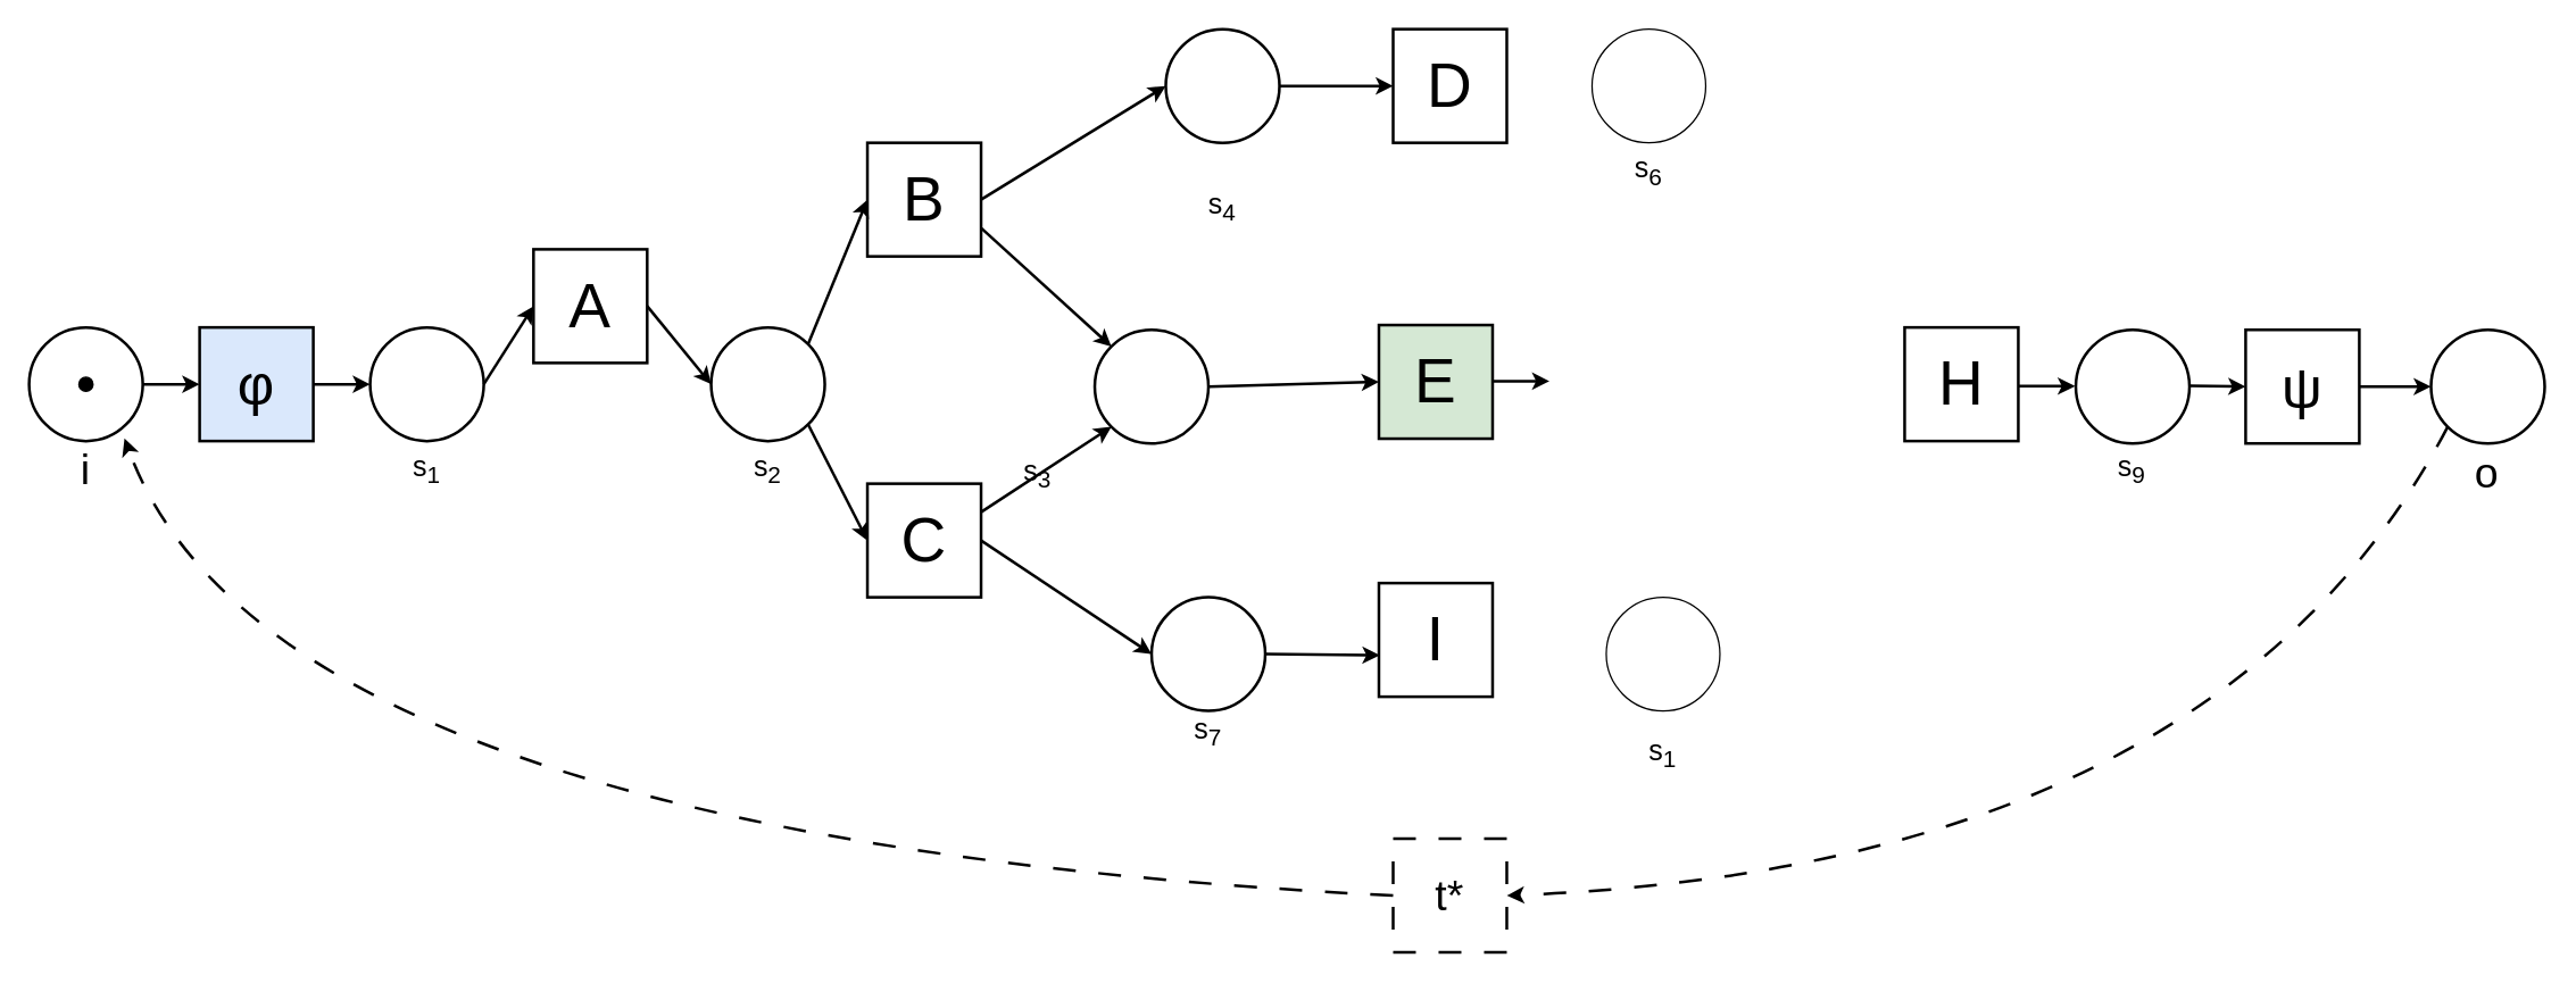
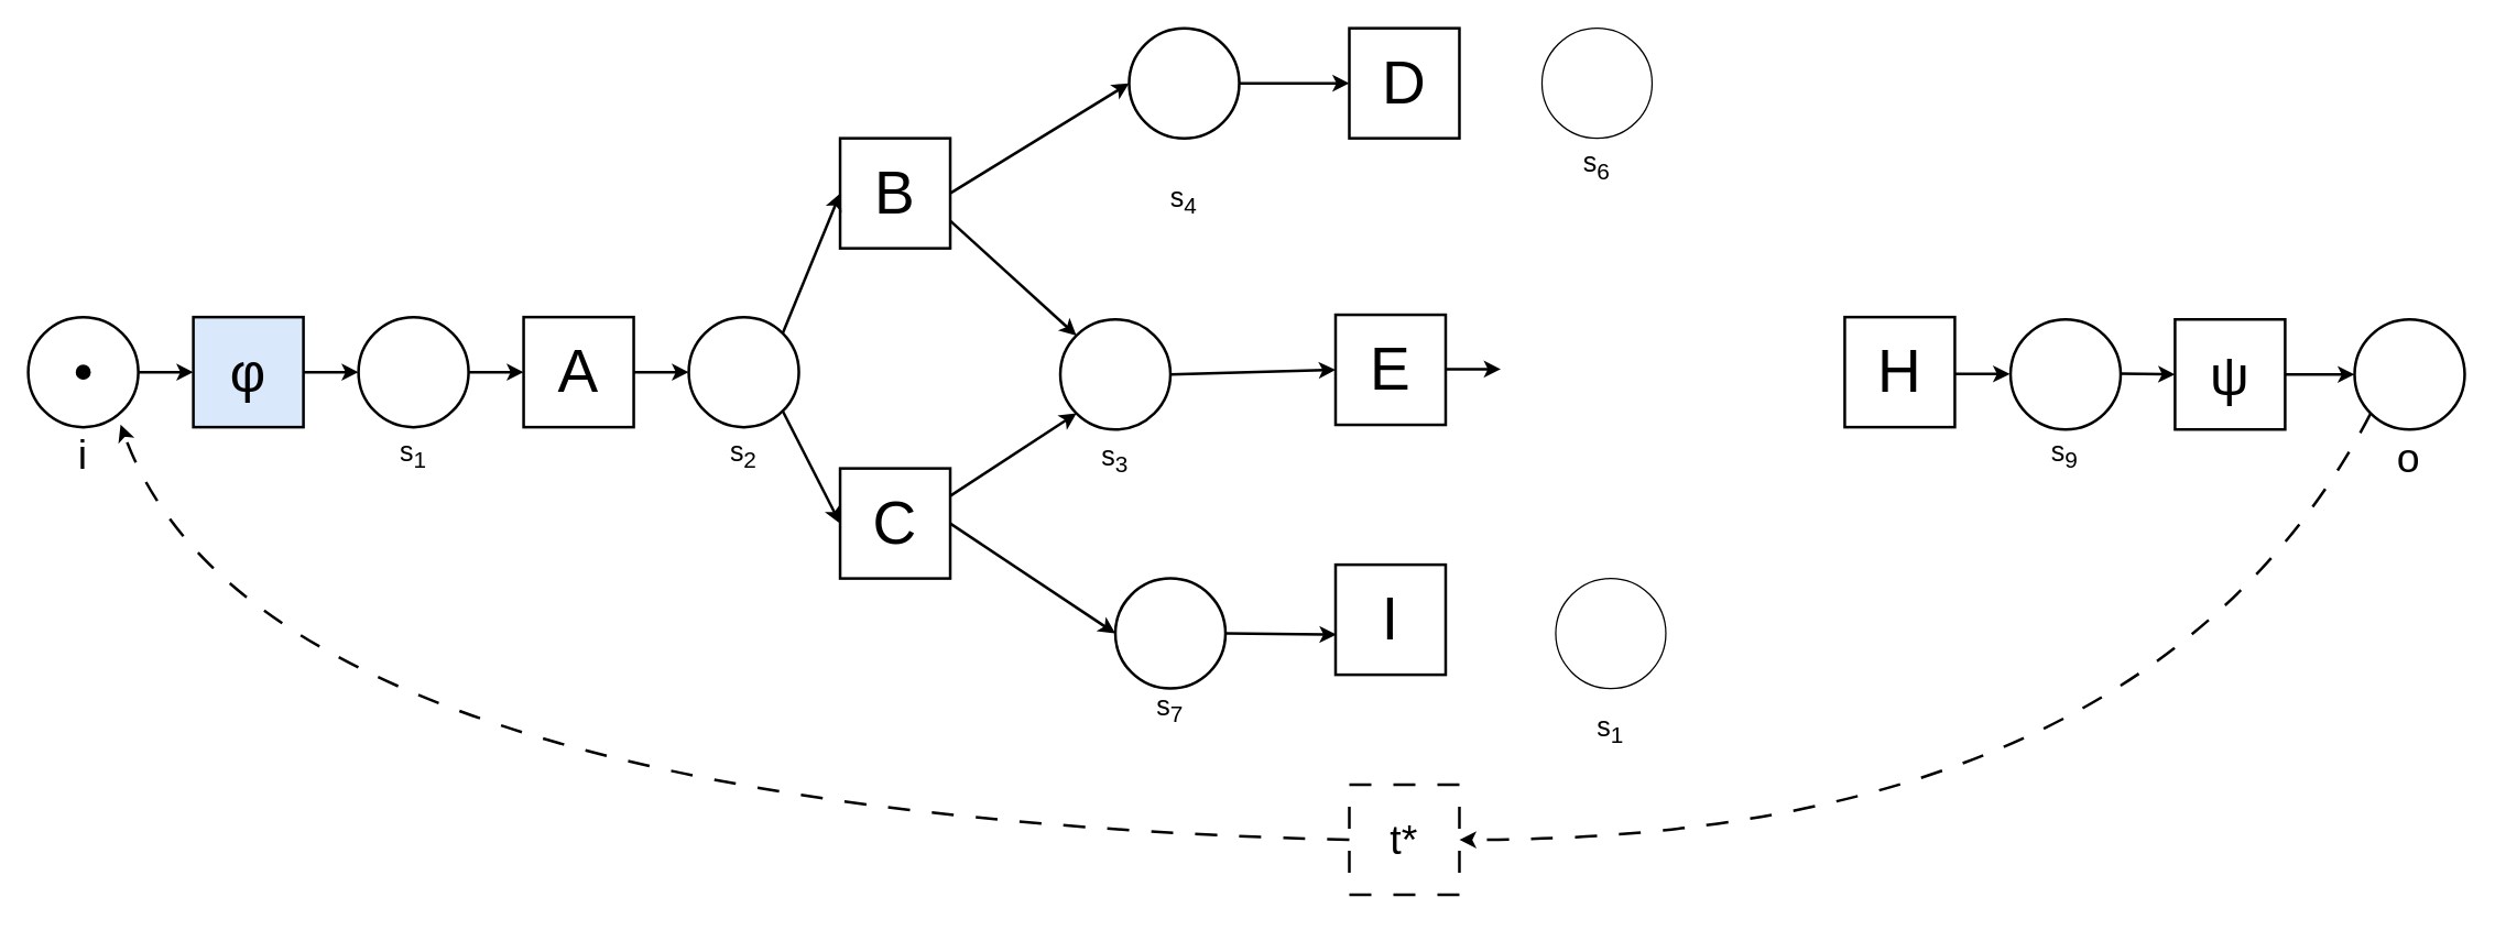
- <mxCell id="7" value="A" style="rounded=0;whiteSpace=wrap;html=1;fontSize=44;strokeWidth=2;" vertex="1" parent="1"><mxGeometry x="375" y="175" width="80" height="80" as="geometry" /></mxCell>
+ <mxCell id="7" value="A" style="rounded=0;whiteSpace=wrap;html=1;fontSize=44;strokeWidth=2;" vertex="1" parent="1"><mxGeometry x="380" y="230" width="80" height="80" as="geometry" /></mxCell>
- <mxCell id="9" value="E" style="rounded=0;whiteSpace=wrap;html=1;fontSize=44;strokeWidth=2;fillColor=#d5e8d4;" vertex="1" parent="1"><mxGeometry x="970" y="228.32" width="80" height="80" as="geometry" /></mxCell>
+ <mxCell id="9" value="E" style="rounded=0;whiteSpace=wrap;html=1;fontSize=44;strokeWidth=2;" vertex="1" parent="1"><mxGeometry x="970" y="228.32" width="80" height="80" as="geometry" /></mxCell>
- <mxCell id="31" value="s&lt;sub&gt;3&lt;/sub&gt;" style="text;html=1;strokeColor=none;fillColor=none;align=center;verticalAlign=middle;whiteSpace=wrap;rounded=0;fontSize=20;" vertex="1" parent="1"><mxGeometry x="700" y="313.36" width="60" height="40" as="geometry" /></mxCell>
+ <mxCell id="31" value="s&lt;sub&gt;3&lt;/sub&gt;" style="text;html=1;strokeColor=none;fillColor=none;align=center;verticalAlign=middle;whiteSpace=wrap;rounded=0;fontSize=20;" vertex="1" parent="1"><mxGeometry x="780" y="313.36" width="60" height="40" as="geometry" /></mxCell>
- <mxCell id="18" value="t*" style="rounded=0;whiteSpace=wrap;html=1;dashed=1;dashPattern=8 8;fontSize=30;strokeWidth=2;" vertex="1" parent="1"><mxGeometry x="980" y="590" width="80" height="80" as="geometry" /></mxCell>
+ <mxCell id="18" value="t*" style="rounded=0;whiteSpace=wrap;html=1;dashed=1;dashPattern=8 8;fontSize=30;strokeWidth=2;" vertex="1" parent="1"><mxGeometry x="980" y="570" width="80" height="80" as="geometry" /></mxCell>
